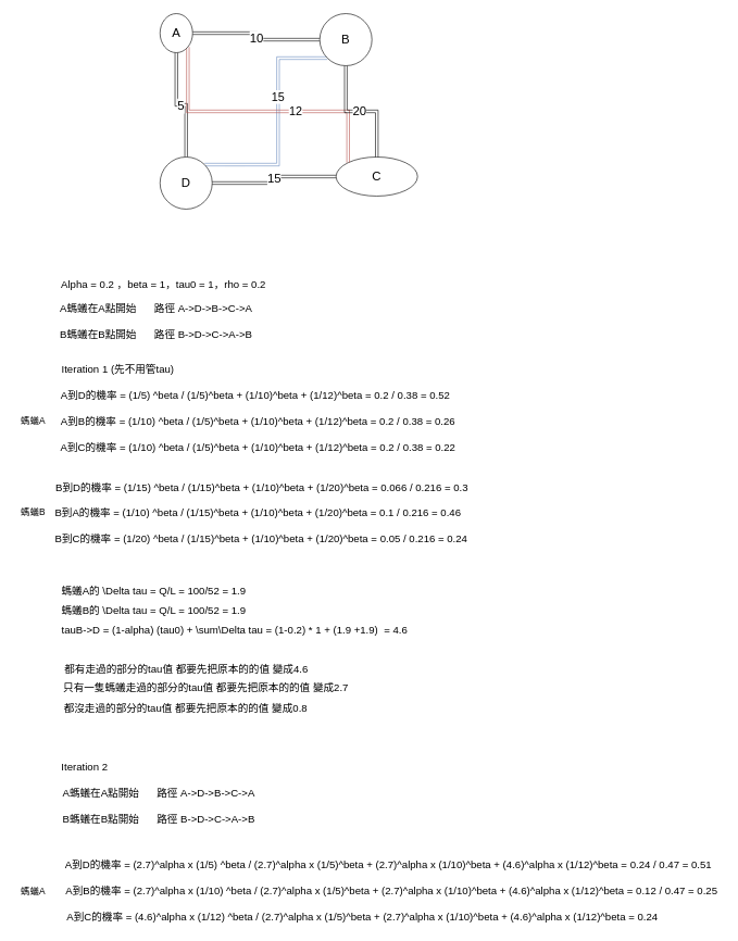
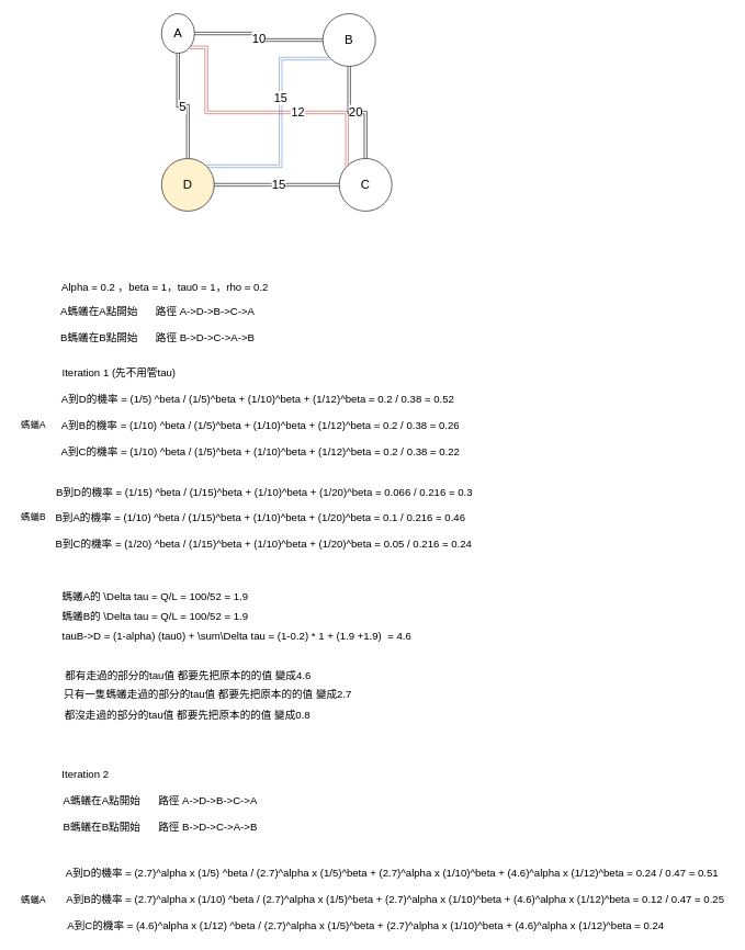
- <mxCell id="9" value="C" style="ellipse;whiteSpace=wrap;html=1;aspect=fixed;fontSize=19;" parent="1" vertex="1"><mxGeometry x="515" y="240" width="125" height="60" as="geometry" /></mxCell>
+ <mxCell id="9" value="C" style="ellipse;whiteSpace=wrap;html=1;aspect=fixed;fontSize=19;" parent="1" vertex="1"><mxGeometry x="515" y="240" width="80" height="80" as="geometry" /></mxCell>
- <mxCell id="6" value="D" style="ellipse;whiteSpace=wrap;html=1;aspect=fixed;fontSize=19;" parent="1" vertex="1"><mxGeometry x="245" y="240" width="80" height="80" as="geometry" /></mxCell>
+ <mxCell id="6" value="D" style="ellipse;whiteSpace=wrap;html=1;aspect=fixed;fontSize=19;fillColor=#fff2cc;" parent="1" vertex="1"><mxGeometry x="245" y="240" width="80" height="80" as="geometry" /></mxCell>
